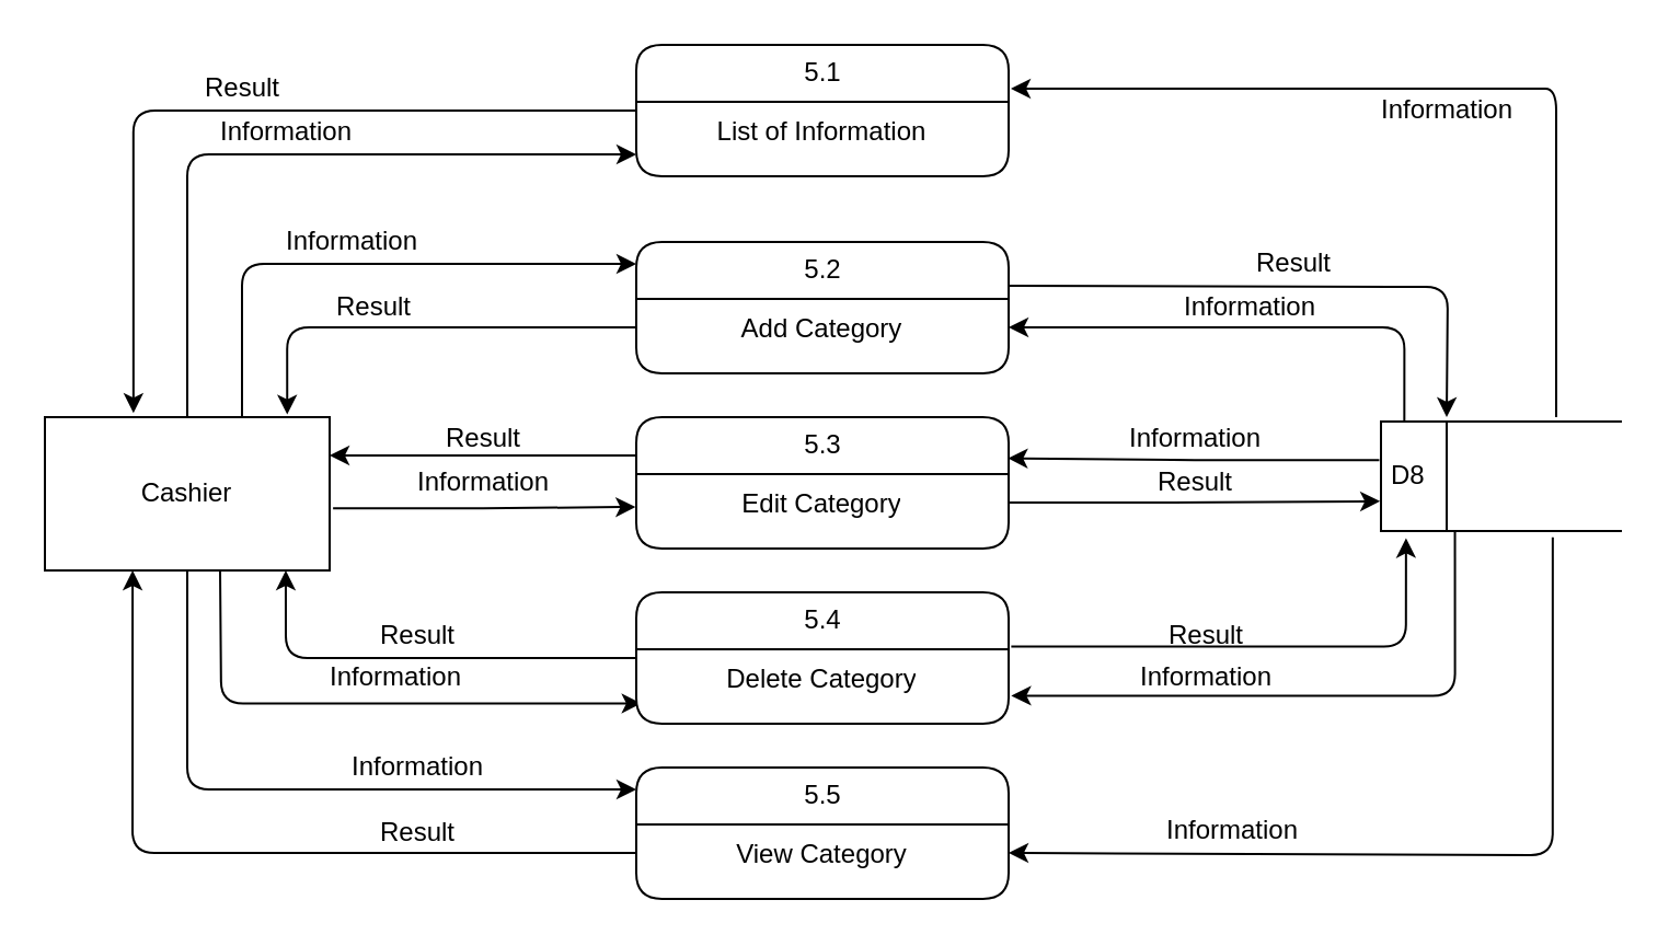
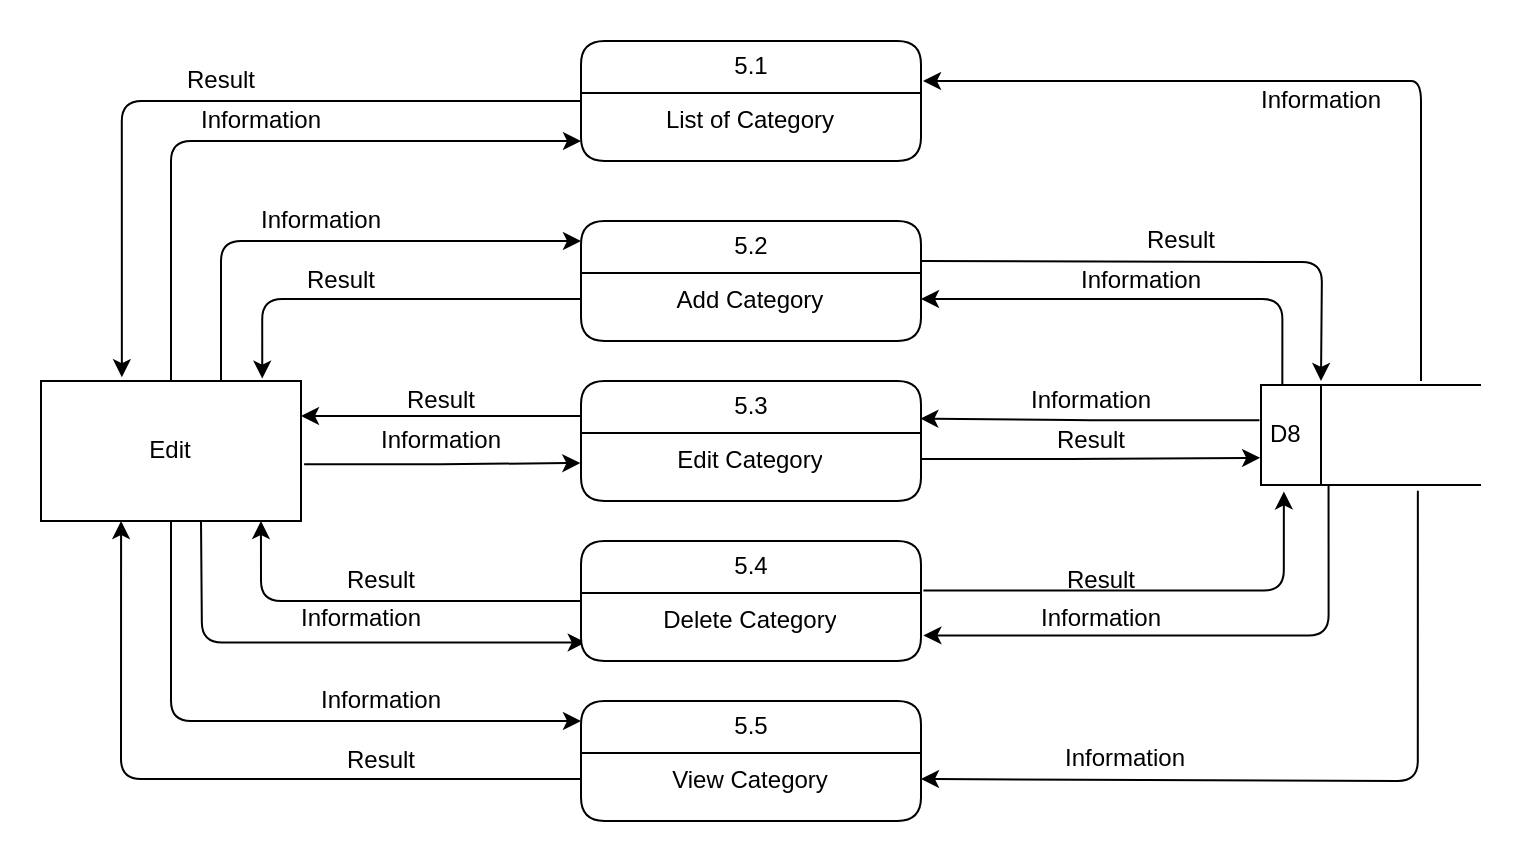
- <mxCell id="5" value="&lt;font style=&quot;font-size: 12px;&quot;&gt;&lt;span style=&quot;font-size: 12px;&quot;&gt;List of Information&lt;/span&gt;&lt;/font&gt;" style="text;html=1;strokeColor=none;fillColor=none;spacingLeft=4;spacingRight=4;whiteSpace=wrap;overflow=hidden;rotatable=0;points=[[0,0.5],[1,0.5]];portConstraint=eastwest;fontColor=#000000;align=center;fontFamily=Helvetica;fontSize=12;" vertex="1" parent="4"><mxGeometry y="26" width="170" height="26" as="geometry" /></mxCell>
+ <mxCell id="5" value="&lt;font style=&quot;font-size: 12px;&quot;&gt;&lt;span style=&quot;font-size: 12px;&quot;&gt;List of Category&lt;/span&gt;&lt;/font&gt;" style="text;html=1;strokeColor=none;fillColor=none;spacingLeft=4;spacingRight=4;whiteSpace=wrap;overflow=hidden;rotatable=0;points=[[0,0.5],[1,0.5]];portConstraint=eastwest;fontColor=#000000;align=center;fontFamily=Helvetica;fontSize=12;" vertex="1" parent="4"><mxGeometry y="26" width="170" height="26" as="geometry" /></mxCell>
- <mxCell id="10" value="&lt;font style=&quot;font-size: 12px&quot;&gt;Cashier&lt;/font&gt;" style="rounded=0;whiteSpace=wrap;html=1;fontColor=#000000;fontFamily=Helvetica;fontSize=12;" vertex="1" parent="1"><mxGeometry x="20" y="190" width="130" height="70" as="geometry" /></mxCell>
+ <mxCell id="10" value="&lt;font style=&quot;font-size: 12px&quot;&gt;Edit&lt;/font&gt;" style="rounded=0;whiteSpace=wrap;html=1;fontColor=#000000;fontFamily=Helvetica;fontSize=12;" vertex="1" parent="1"><mxGeometry x="20" y="190" width="130" height="70" as="geometry" /></mxCell>
